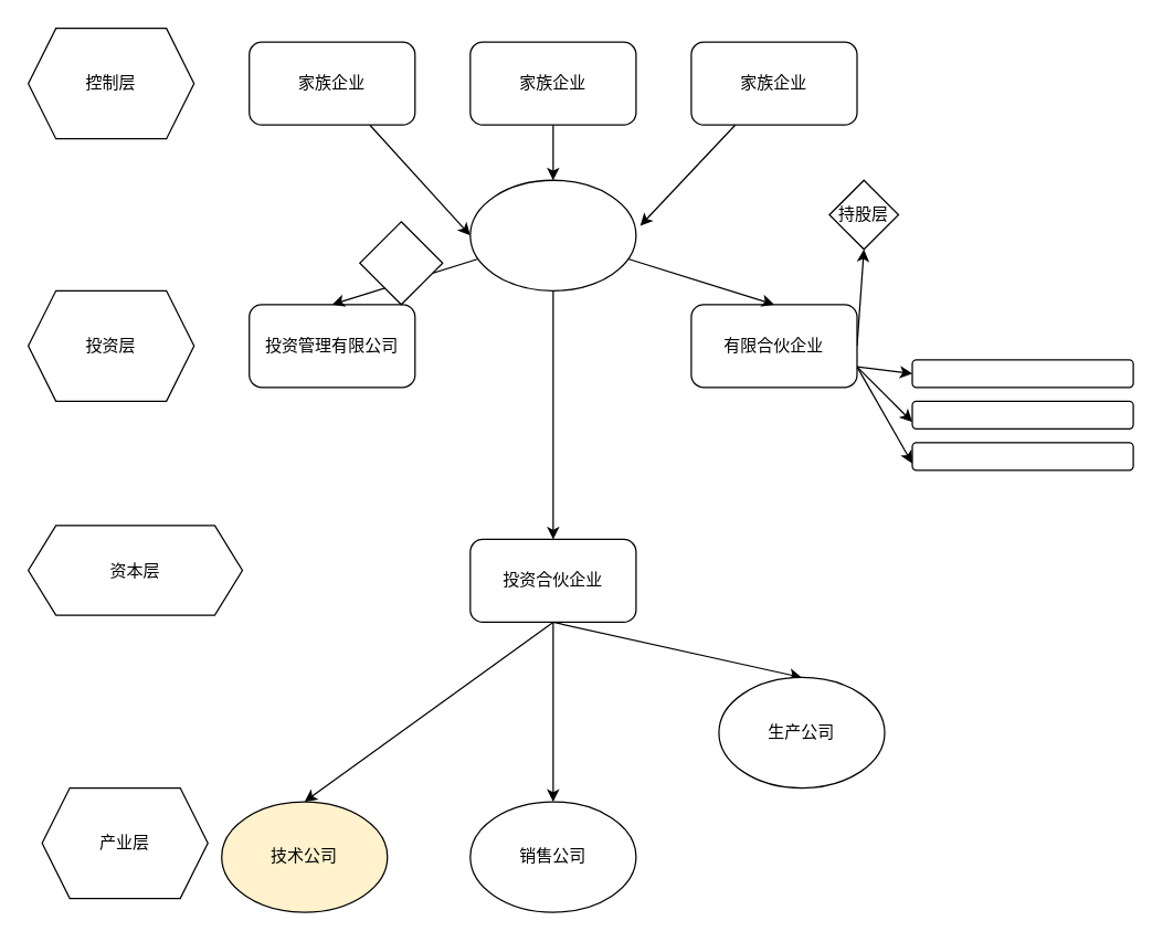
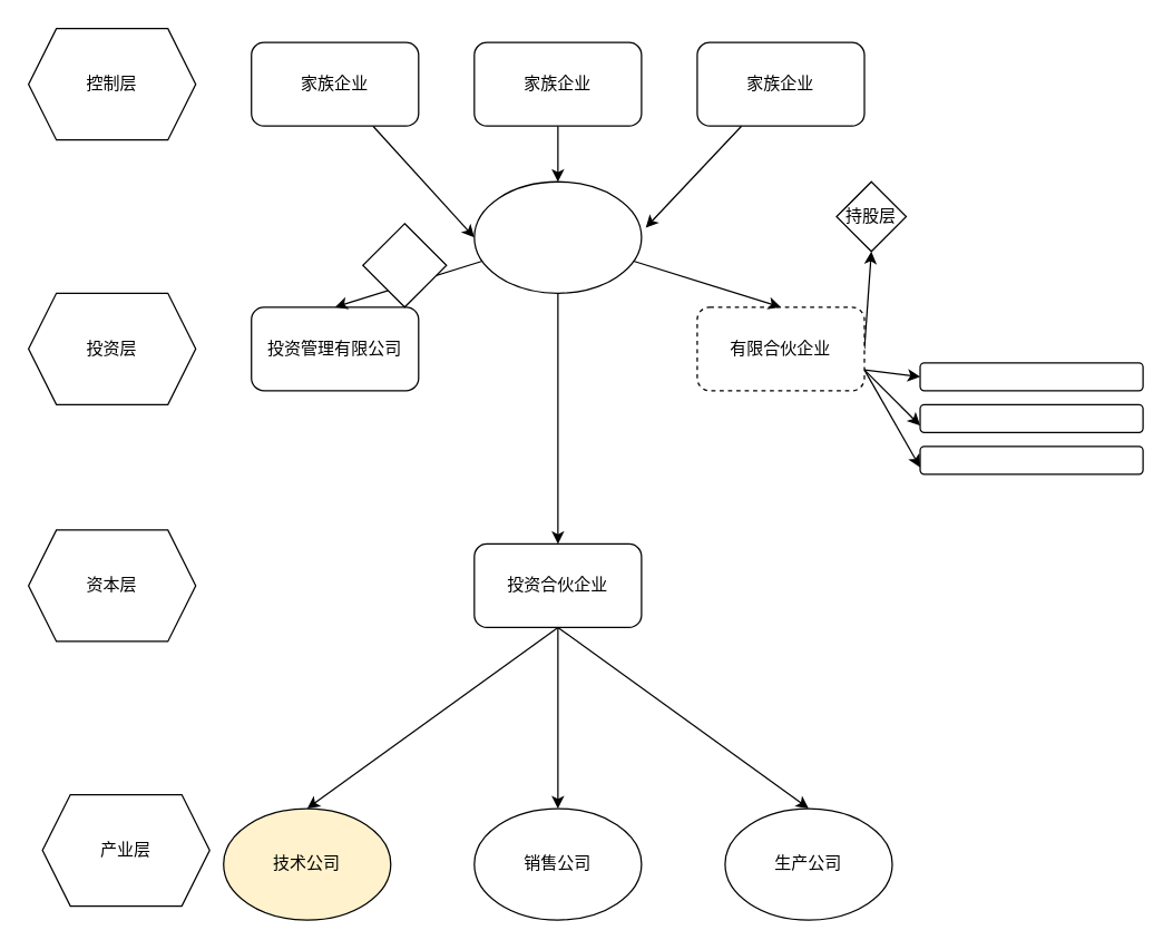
- <mxCell id="12" value="有限合伙企业" style="rounded=1;whiteSpace=wrap;html=1;" vertex="1" parent="1"><mxGeometry x="500" y="220" width="120" height="60" as="geometry" /></mxCell>
+ <mxCell id="12" value="有限合伙企业" style="rounded=1;whiteSpace=wrap;html=1;dashed=1;" vertex="1" parent="1"><mxGeometry x="500" y="220" width="120" height="60" as="geometry" /></mxCell>
- <mxCell id="27" value="资本层" style="shape=hexagon;perimeter=hexagonPerimeter2;whiteSpace=wrap;html=1;fixedSize=1;" vertex="1" parent="1"><mxGeometry x="20" y="380" width="155" height="65" as="geometry" /></mxCell>
+ <mxCell id="27" value="资本层" style="shape=hexagon;perimeter=hexagonPerimeter2;whiteSpace=wrap;html=1;fixedSize=1;" vertex="1" parent="1"><mxGeometry y="380" width="120" height="80" as="geometry" x="20" /></mxCell>
- <mxCell id="25" value="生产公司" style="ellipse;whiteSpace=wrap;html=1;" vertex="1" parent="1"><mxGeometry x="520" y="490" width="120" height="80" as="geometry" /></mxCell>
+ <mxCell id="25" value="生产公司" style="ellipse;whiteSpace=wrap;html=1;" vertex="1" parent="1"><mxGeometry x="520" y="580" width="120" height="80" as="geometry" /></mxCell>
